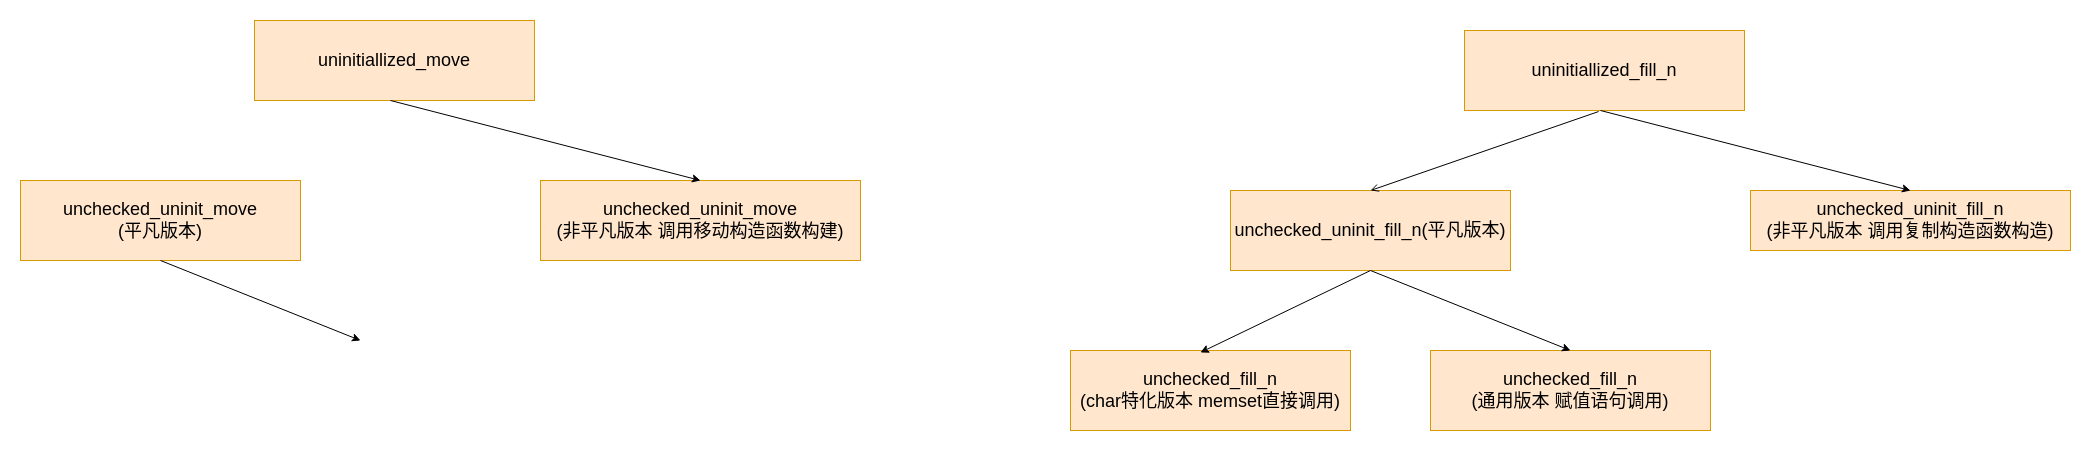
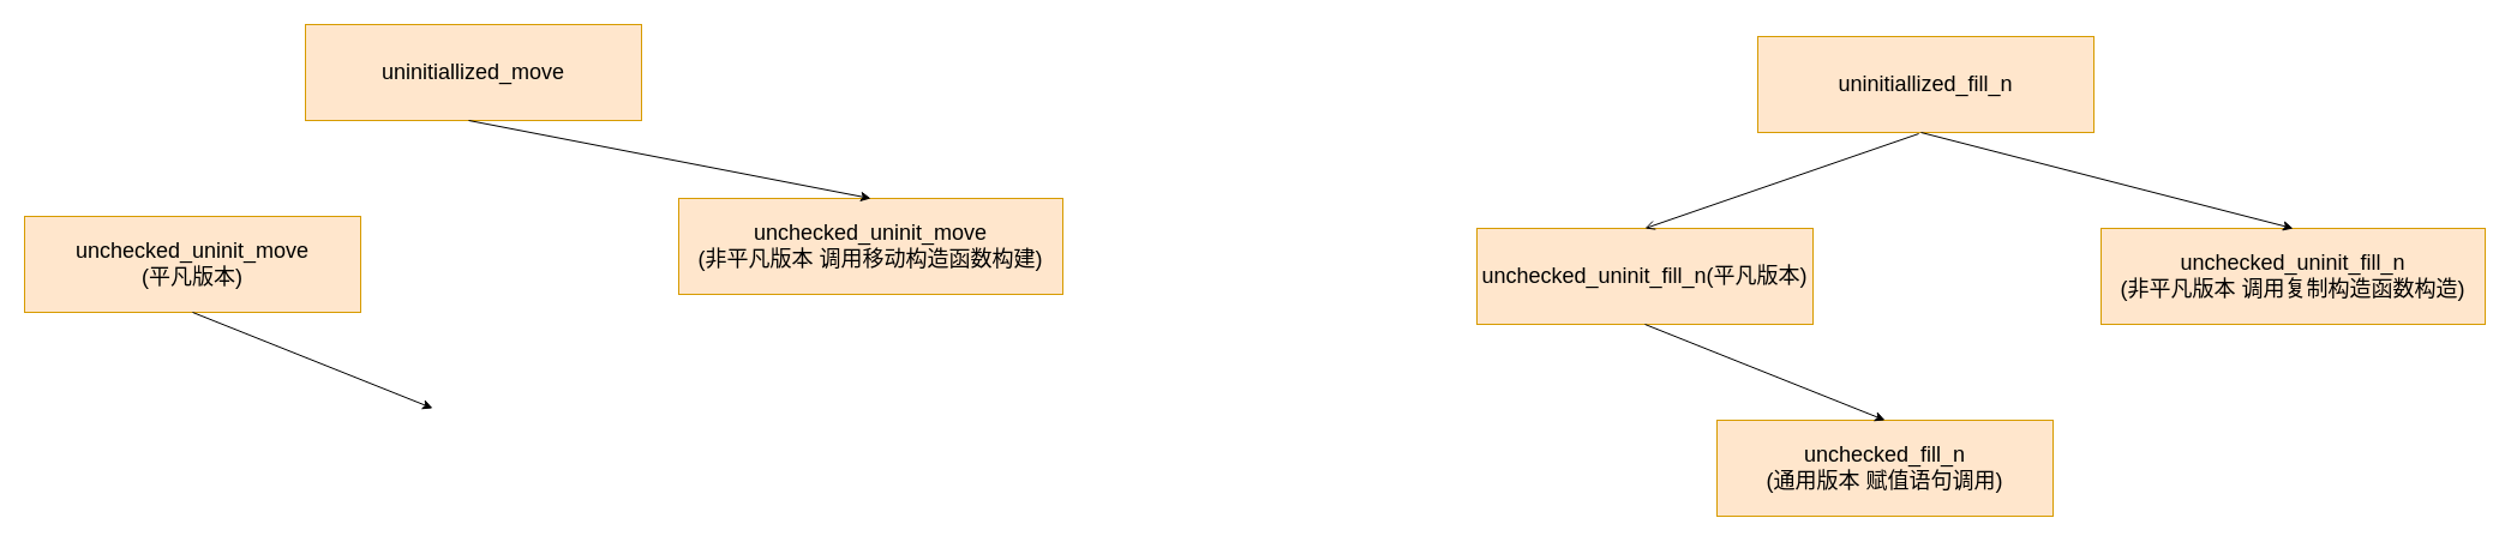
- <mxCell id="12" value="&lt;span style=&quot;font-size: 18px&quot;&gt;unchecked_uninit_move&lt;/span&gt;&lt;br style=&quot;font-size: 18px&quot;&gt;&lt;span style=&quot;font-size: 18px&quot;&gt;(非平凡版本 调用移动构造函数构建)&lt;/span&gt;" style="rounded=0;whiteSpace=wrap;html=1;fillColor=#ffe6cc;strokeColor=#d79b00;" vertex="1" parent="1"><mxGeometry x="540" y="180" width="320" height="80" as="geometry" /></mxCell>
+ <mxCell id="12" value="&lt;span style=&quot;font-size: 18px&quot;&gt;unchecked_uninit_move&lt;/span&gt;&lt;br style=&quot;font-size: 18px&quot;&gt;&lt;span style=&quot;font-size: 18px&quot;&gt;(非平凡版本 调用移动构造函数构建)&lt;/span&gt;" style="rounded=0;whiteSpace=wrap;html=1;fillColor=#ffe6cc;strokeColor=#d79b00;" vertex="1" parent="1"><mxGeometry x="565" y="165" width="320" height="80" as="geometry" /></mxCell>
- <mxCell id="3" value="&lt;font style=&quot;font-size: 18px&quot;&gt;unchecked_uninit_fill_n&lt;br&gt;(非平凡版本 调用复制构造函数构造)&lt;/font&gt;" style="rounded=0;whiteSpace=wrap;html=1;fillColor=#ffe6cc;strokeColor=#d79b00;" parent="1" vertex="1"><mxGeometry x="1750" y="190" width="320" height="60" as="geometry" /></mxCell>
+ <mxCell id="3" value="&lt;font style=&quot;font-size: 18px&quot;&gt;unchecked_uninit_fill_n&lt;br&gt;(非平凡版本 调用复制构造函数构造)&lt;/font&gt;" style="rounded=0;whiteSpace=wrap;html=1;fillColor=#ffe6cc;strokeColor=#d79b00;" parent="1" vertex="1"><mxGeometry x="1750" y="190" width="320" height="80" as="geometry" /></mxCell>
- <mxCell id="9" value="" style="endArrow=classic;html=1;rounded=0;fontSize=18;exitX=0.5;exitY=1;exitDx=0;exitDy=0;entryX=0.464;entryY=0.025;entryDx=0;entryDy=0;entryPerimeter=0;" parent="1" source="2" target="7" edge="1"><mxGeometry width="50" height="50" relative="1" as="geometry"><mxPoint x="1110" y="280" as="sourcePoint" /><mxPoint x="1160" y="230" as="targetPoint" /></mxGeometry></mxCell>
- <mxCell id="7" value="&lt;font style=&quot;font-size: 18px;&quot;&gt;unchecked_fill_n&lt;br&gt;(char特化版本 memset直接调用)&lt;/font&gt;" style="rounded=0;whiteSpace=wrap;html=1;fillColor=#ffe6cc;strokeColor=#d79b00;" parent="1" vertex="1"><mxGeometry x="1070" y="350" width="280" height="80" as="geometry" /></mxCell>
